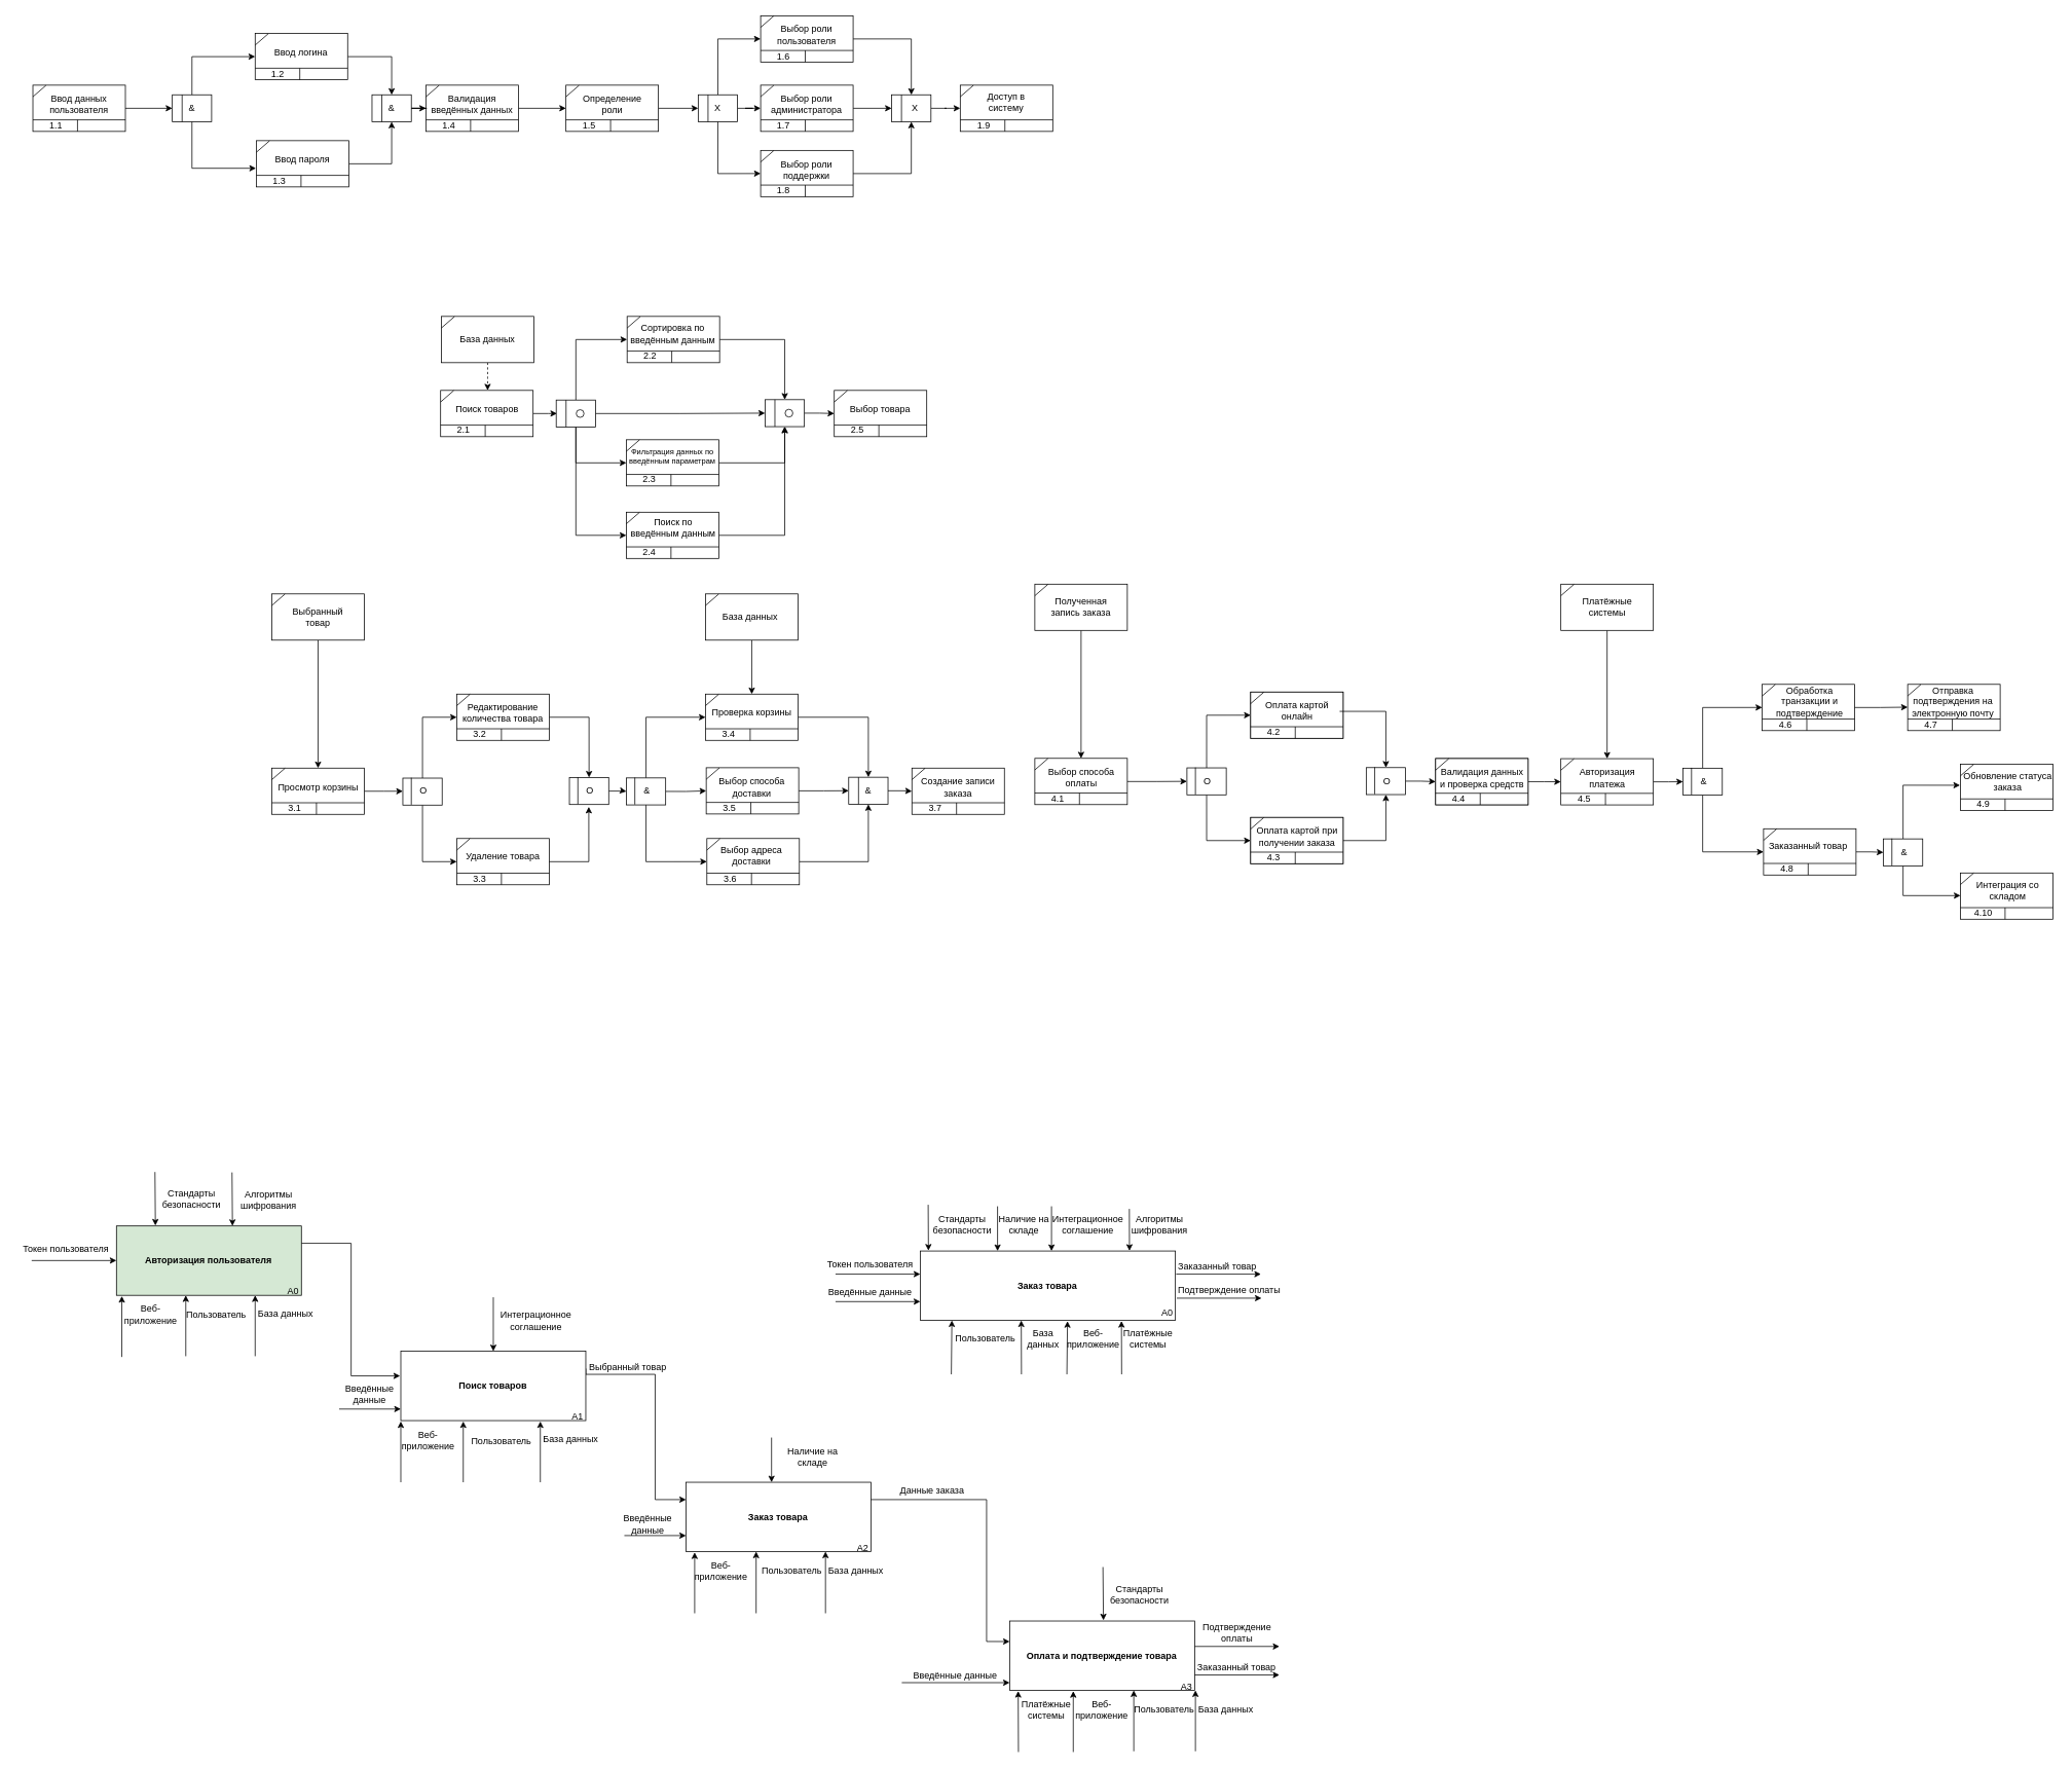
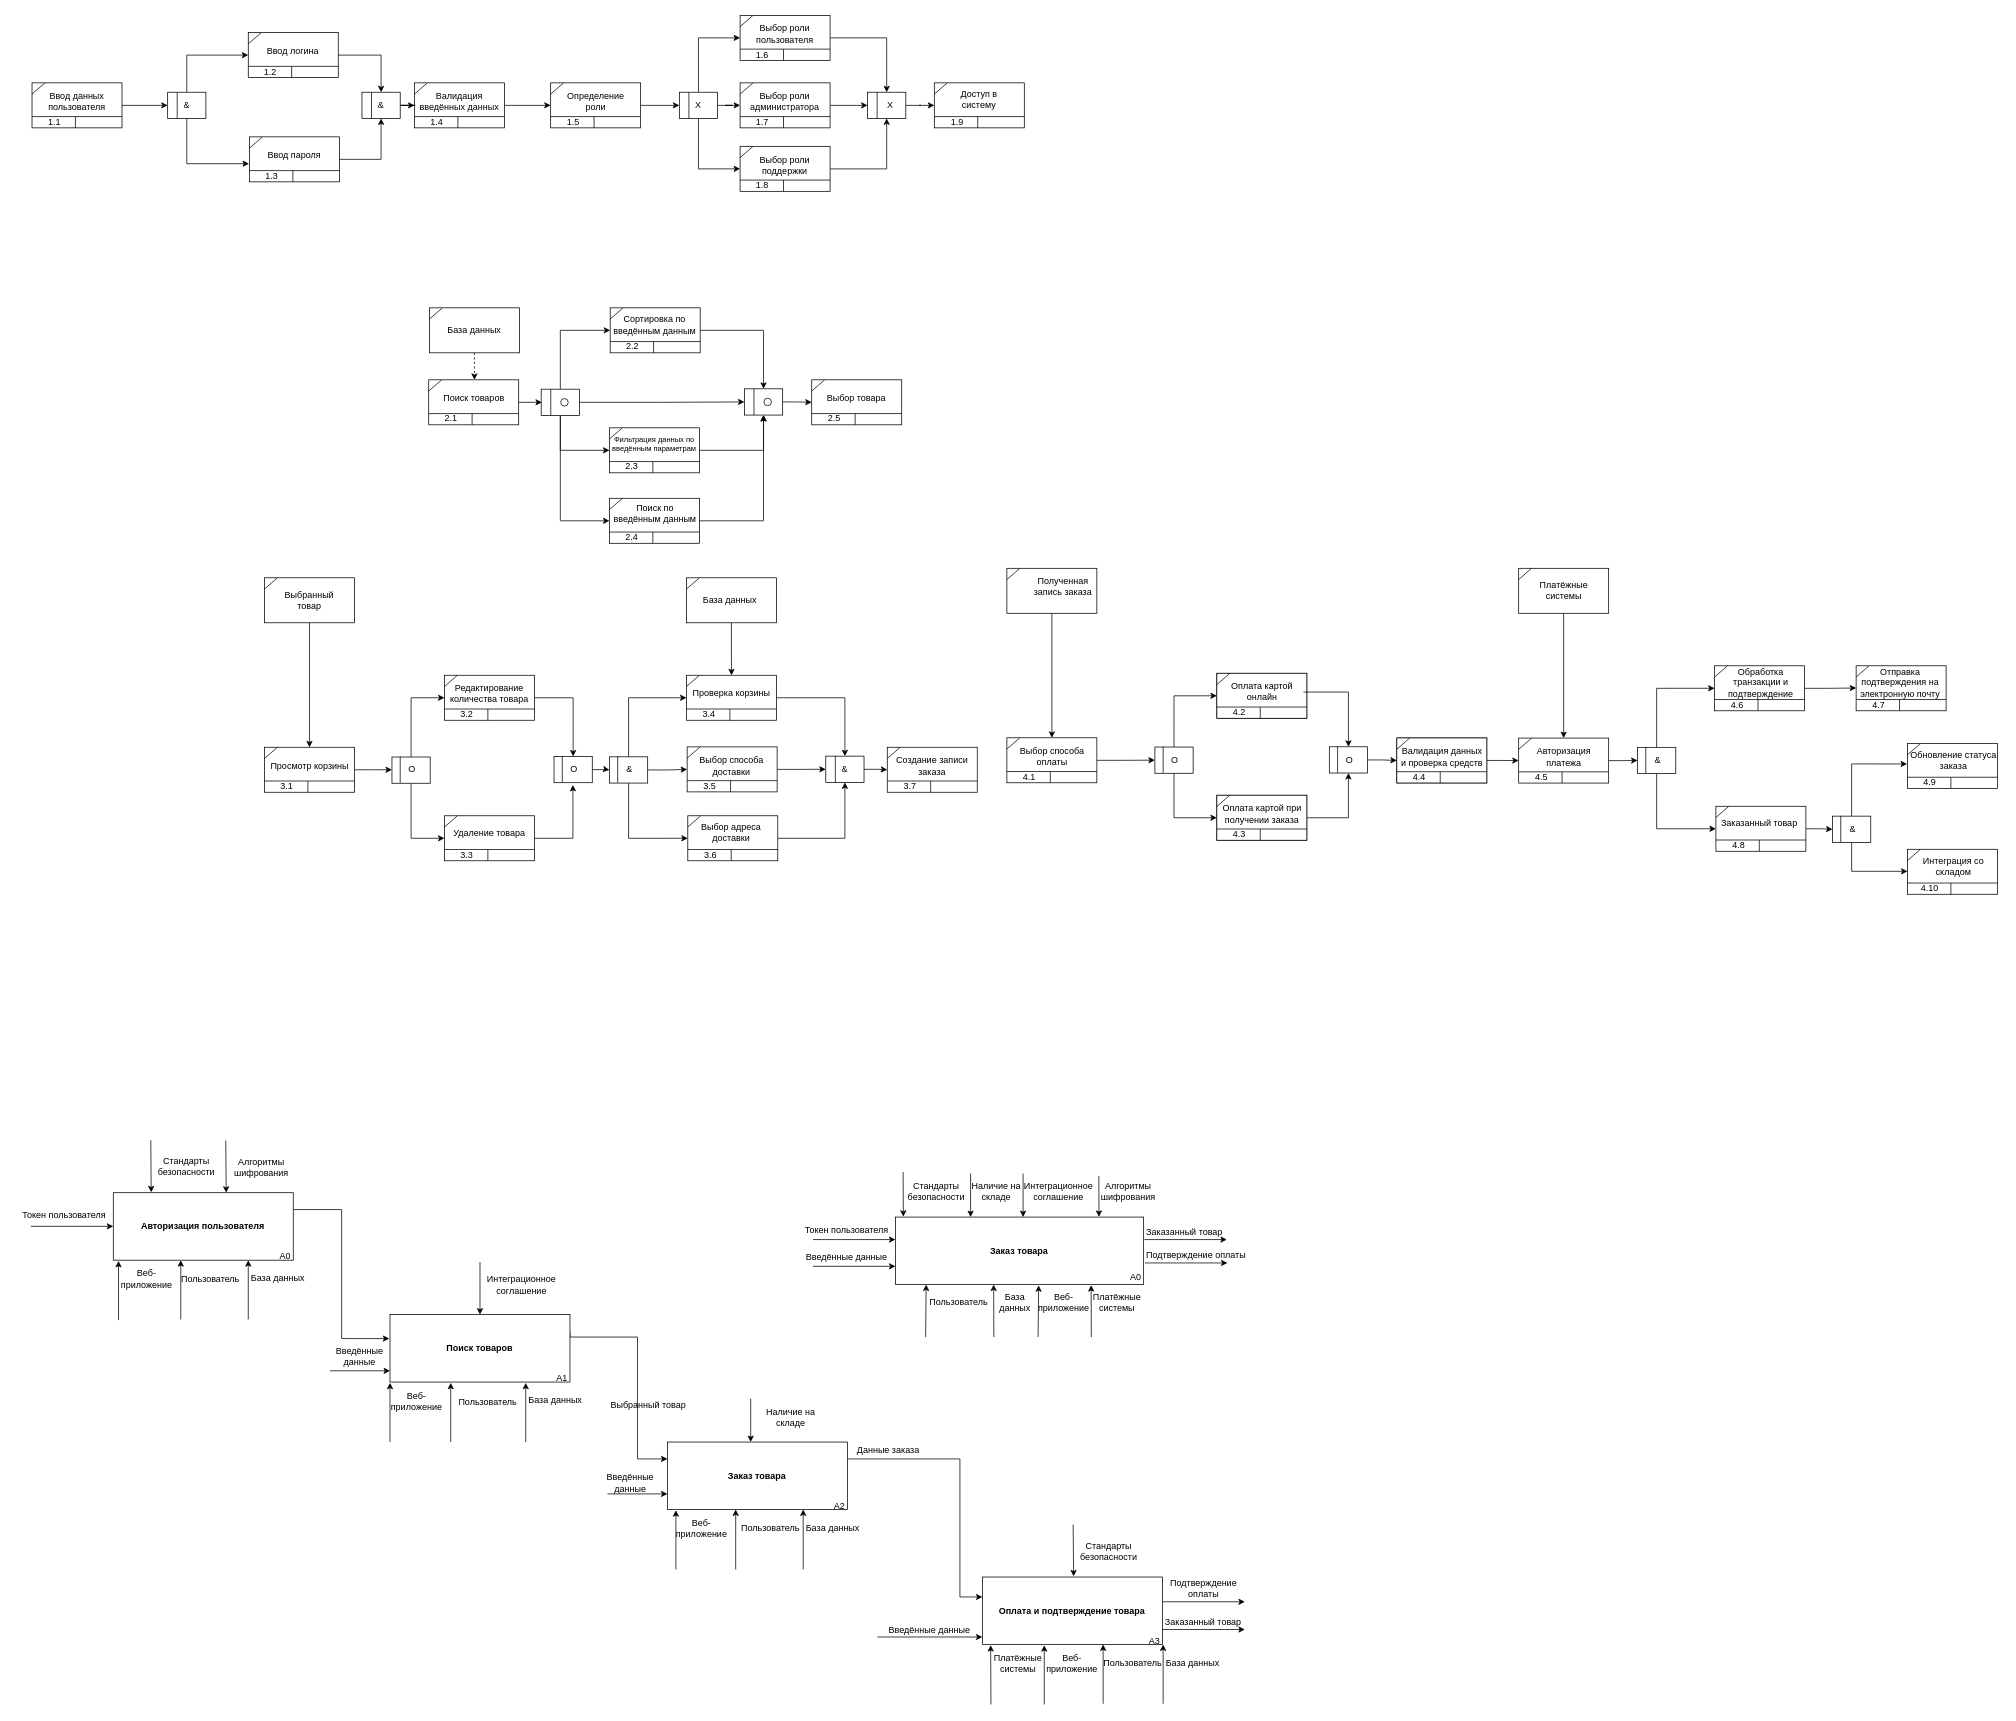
- <mxCell id="235" value="Полученная запись заказа" style="text;html=1;align=center;verticalAlign=middle;whiteSpace=wrap;rounded=0;" parent="1" vertex="1"><mxGeometry x="1362" y="772.35" width="80" height="30" as="geometry" /></mxCell>
+ <mxCell id="235" value="Полученная запись заказа" style="text;html=1;align=center;verticalAlign=middle;whiteSpace=wrap;rounded=0;" parent="1" vertex="1"><mxGeometry x="1377" y="767.35" width="80" height="30" as="geometry" /></mxCell>
- <mxCell id="13" value="&lt;b&gt;Авторизация пользователя&lt;/b&gt;" style="rounded=0;whiteSpace=wrap;html=1;fillColor=#d5e8d4;" parent="1" vertex="1"><mxGeometry x="150.38" y="1590" width="240" height="90" as="geometry" /></mxCell>
+ <mxCell id="13" value="&lt;b&gt;Авторизация пользователя&lt;/b&gt;" style="rounded=0;whiteSpace=wrap;html=1;" parent="1" vertex="1"><mxGeometry x="150.38" y="1590" width="240" height="90" as="geometry" /></mxCell>
- <mxCell id="44" value="Выбранный товар" style="text;html=1;align=center;verticalAlign=middle;whiteSpace=wrap;rounded=0;" parent="1" vertex="1"><mxGeometry x="759.38" y="1762.5" width="110" height="20" as="geometry" /></mxCell>
+ <mxCell id="44" value="Выбранный товар" style="text;html=1;align=center;verticalAlign=middle;whiteSpace=wrap;rounded=0;" parent="1" vertex="1"><mxGeometry x="809.38" y="1862.5" width="110" height="20" as="geometry" /></mxCell>
- <mxCell id="41" value="Данные заказа" style="text;html=1;align=center;verticalAlign=middle;whiteSpace=wrap;rounded=0;" parent="1" vertex="1"><mxGeometry x="1159.38" y="1917.5" width="100" height="30" as="geometry" /></mxCell>
+ <mxCell id="41" value="Данные заказа" style="text;html=1;align=center;verticalAlign=middle;whiteSpace=wrap;rounded=0;" parent="1" vertex="1"><mxGeometry x="1134.38" y="1917.5" width="100" height="30" as="geometry" /></mxCell>
